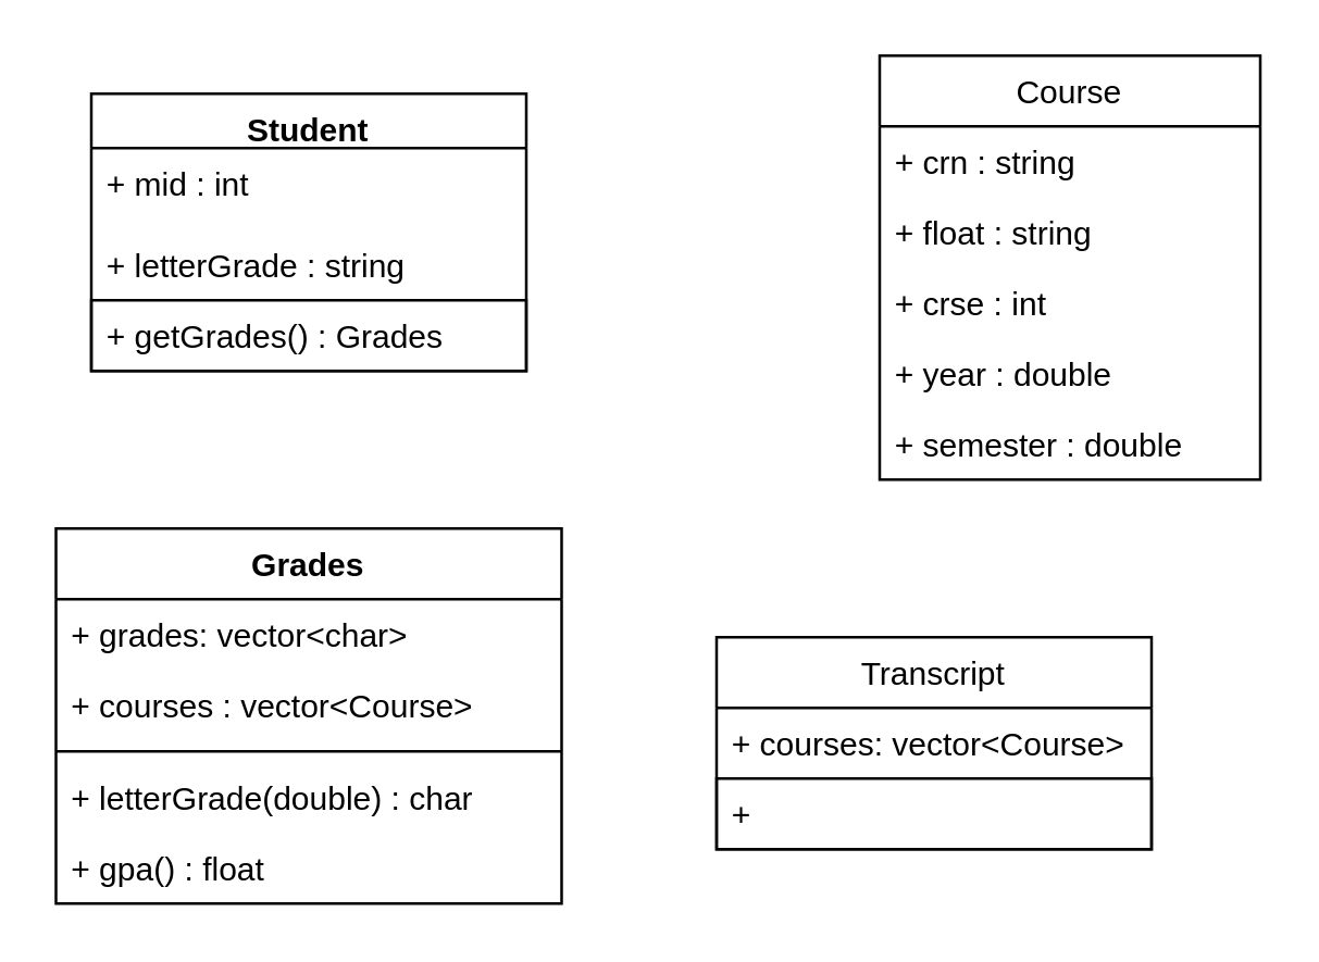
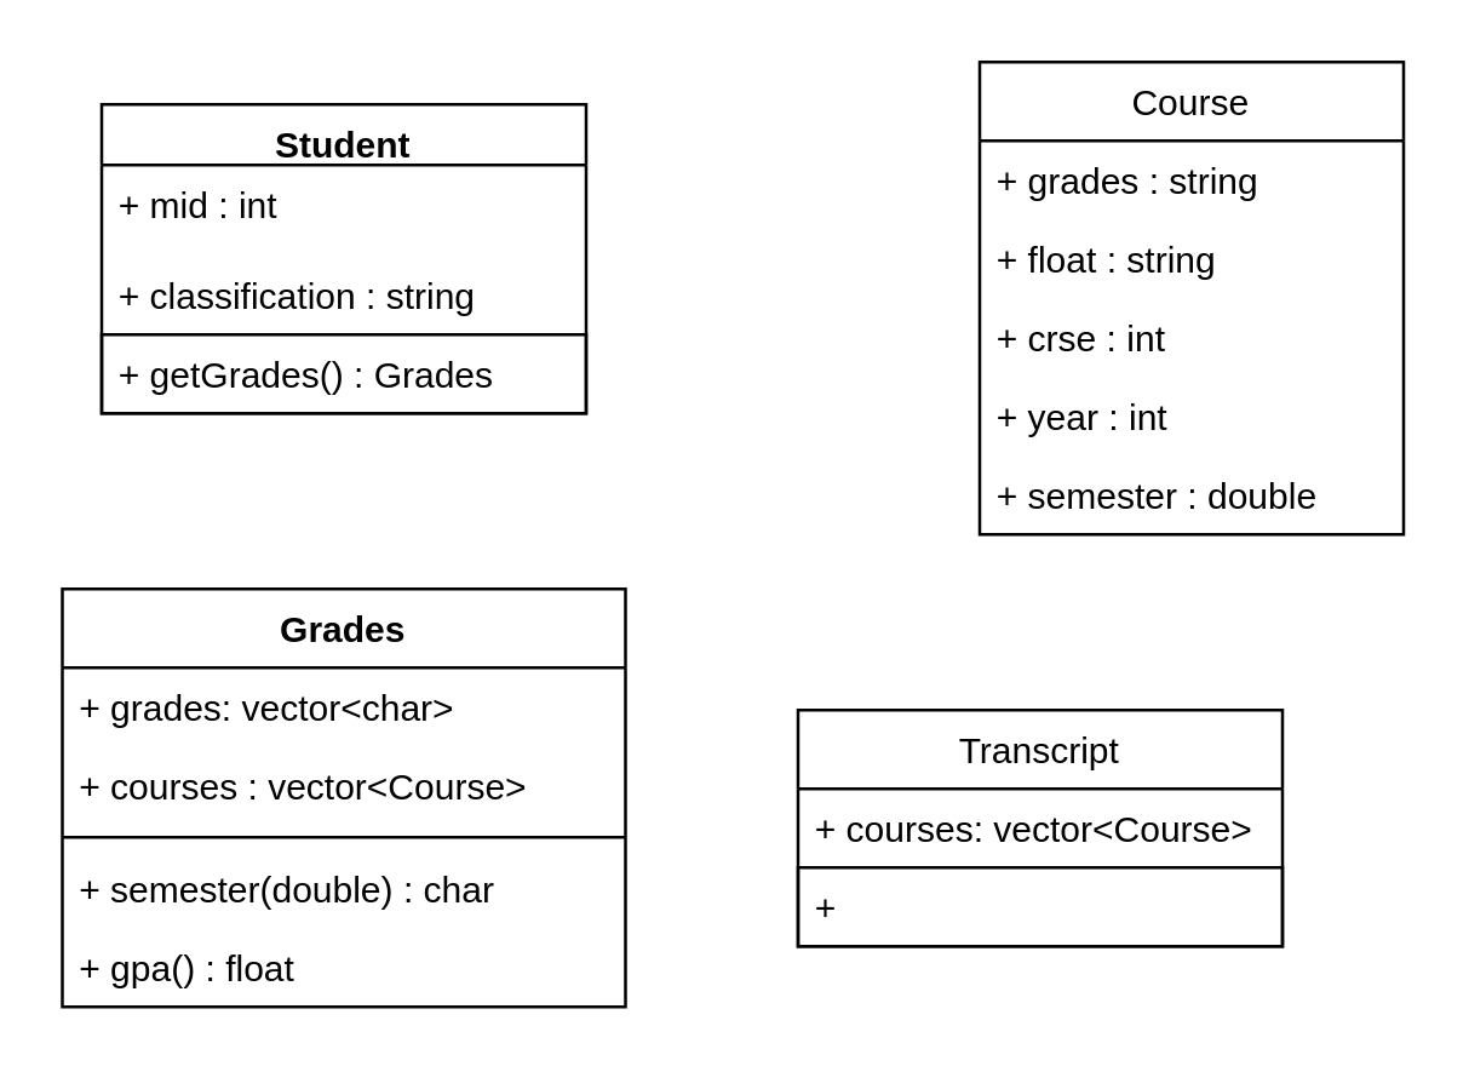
- <mxCell id="13" value="+ crn : string" style="text;strokeColor=none;fillColor=none;align=left;verticalAlign=top;spacingLeft=4;spacingRight=4;overflow=hidden;rotatable=0;points=[[0,0.5],[1,0.5]];portConstraint=eastwest;" vertex="1" parent="12"><mxGeometry y="26" width="140" height="26" as="geometry" /></mxCell>
+ <mxCell id="13" value="+ grades : string" style="text;strokeColor=none;fillColor=none;align=left;verticalAlign=top;spacingLeft=4;spacingRight=4;overflow=hidden;rotatable=0;points=[[0,0.5],[1,0.5]];portConstraint=eastwest;" vertex="1" parent="12"><mxGeometry y="26" width="140" height="26" as="geometry" /></mxCell>
- <mxCell id="4" value="+ letterGrade : string" style="text;strokeColor=none;fillColor=none;align=left;verticalAlign=top;spacingLeft=4;spacingRight=4;overflow=hidden;rotatable=0;points=[[0,0.5],[1,0.5]];portConstraint=eastwest;" vertex="1" parent="2"><mxGeometry y="50" width="160" height="26" as="geometry" /></mxCell>
+ <mxCell id="4" value="+ classification : string" style="text;strokeColor=none;fillColor=none;align=left;verticalAlign=top;spacingLeft=4;spacingRight=4;overflow=hidden;rotatable=0;points=[[0,0.5],[1,0.5]];portConstraint=eastwest;" vertex="1" parent="2"><mxGeometry y="50" width="160" height="26" as="geometry" /></mxCell>
- <mxCell id="16" value="+ year : double" style="text;strokeColor=none;fillColor=none;align=left;verticalAlign=top;spacingLeft=4;spacingRight=4;overflow=hidden;rotatable=0;points=[[0,0.5],[1,0.5]];portConstraint=eastwest;" vertex="1" parent="12"><mxGeometry y="104" width="140" height="26" as="geometry" /></mxCell>
+ <mxCell id="16" value="+ year : int" style="text;strokeColor=none;fillColor=none;align=left;verticalAlign=top;spacingLeft=4;spacingRight=4;overflow=hidden;rotatable=0;points=[[0,0.5],[1,0.5]];portConstraint=eastwest;" vertex="1" parent="12"><mxGeometry y="104" width="140" height="26" as="geometry" /></mxCell>
- <mxCell id="10" value="+ letterGrade(double) : char" style="text;strokeColor=none;fillColor=none;align=left;verticalAlign=top;spacingLeft=4;spacingRight=4;overflow=hidden;rotatable=0;points=[[0,0.5],[1,0.5]];portConstraint=eastwest;" vertex="1" parent="6"><mxGeometry y="86" width="186" height="26" as="geometry" /></mxCell>
+ <mxCell id="10" value="+ semester(double) : char" style="text;strokeColor=none;fillColor=none;align=left;verticalAlign=top;spacingLeft=4;spacingRight=4;overflow=hidden;rotatable=0;points=[[0,0.5],[1,0.5]];portConstraint=eastwest;" vertex="1" parent="6"><mxGeometry y="86" width="186" height="26" as="geometry" /></mxCell>
